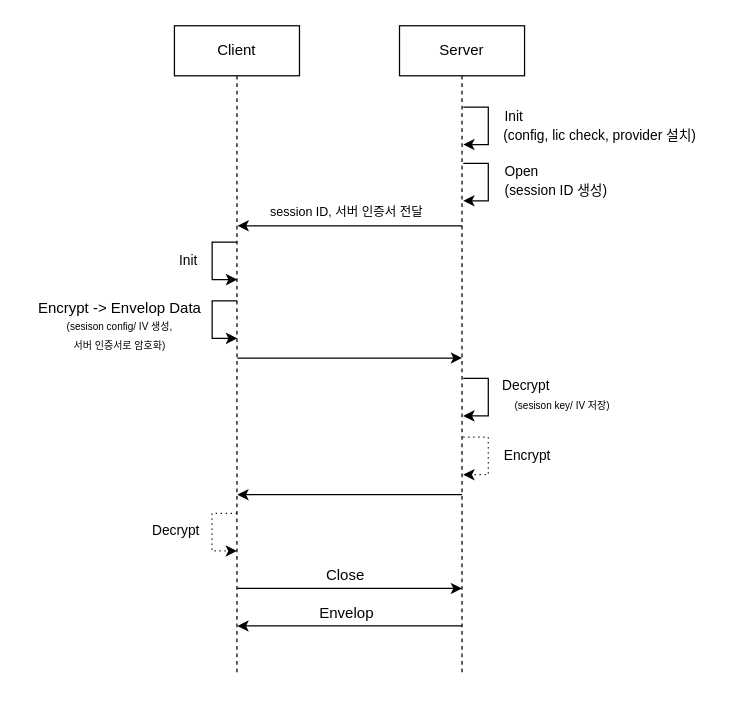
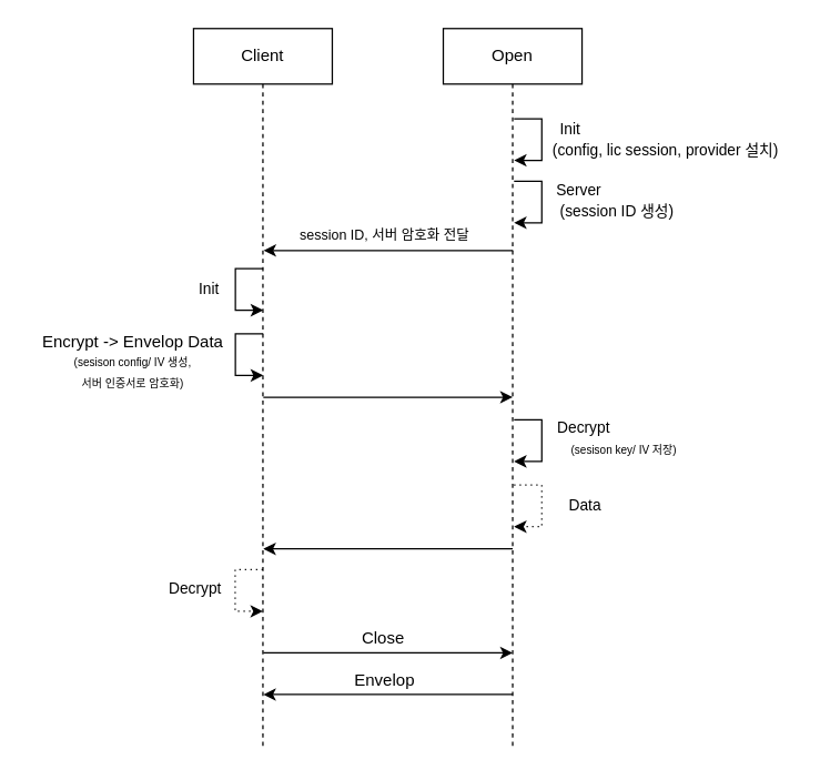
- <mxCell id="3" value="Server" style="shape=umlLifeline;perimeter=lifelinePerimeter;whiteSpace=wrap;html=1;container=0;dropTarget=0;collapsible=0;recursiveResize=0;outlineConnect=0;portConstraint=eastwest;newEdgeStyle={&quot;edgeStyle&quot;:&quot;elbowEdgeStyle&quot;,&quot;elbow&quot;:&quot;vertical&quot;,&quot;curved&quot;:0,&quot;rounded&quot;:0};" parent="1" vertex="1"><mxGeometry x="319" y="20" width="100" height="520" as="geometry" /></mxCell>
+ <mxCell id="3" value="Open" style="shape=umlLifeline;perimeter=lifelinePerimeter;whiteSpace=wrap;html=1;container=0;dropTarget=0;collapsible=0;recursiveResize=0;outlineConnect=0;portConstraint=eastwest;newEdgeStyle={&quot;edgeStyle&quot;:&quot;elbowEdgeStyle&quot;,&quot;elbow&quot;:&quot;vertical&quot;,&quot;curved&quot;:0,&quot;rounded&quot;:0};" parent="1" vertex="1"><mxGeometry x="319" y="20" width="100" height="520" as="geometry" /></mxCell>
- <mxCell id="4" value="&lt;span style=&quot;font-size: 11px;&quot;&gt;Init&amp;nbsp; &amp;nbsp; &amp;nbsp; &amp;nbsp; &amp;nbsp; &amp;nbsp; &amp;nbsp; &amp;nbsp; &amp;nbsp; &amp;nbsp; &amp;nbsp; &amp;nbsp; &amp;nbsp; &amp;nbsp; &amp;nbsp; &amp;nbsp; &amp;nbsp; &amp;nbsp; &amp;nbsp; &amp;nbsp; &amp;nbsp; &amp;nbsp; &amp;nbsp;&lt;br&gt;(config, lic check, provider 설치)&lt;br&gt;&lt;/span&gt;" style="text;html=1;align=center;verticalAlign=middle;resizable=0;points=[];autosize=1;strokeColor=none;fillColor=none;" parent="1" vertex="1"><mxGeometry x="389" y="80" width="180" height="40" as="geometry" /></mxCell>
+ <mxCell id="4" value="&lt;span style=&quot;font-size: 11px;&quot;&gt;Init&amp;nbsp; &amp;nbsp; &amp;nbsp; &amp;nbsp; &amp;nbsp; &amp;nbsp; &amp;nbsp; &amp;nbsp; &amp;nbsp; &amp;nbsp; &amp;nbsp; &amp;nbsp; &amp;nbsp; &amp;nbsp; &amp;nbsp; &amp;nbsp; &amp;nbsp; &amp;nbsp; &amp;nbsp; &amp;nbsp; &amp;nbsp; &amp;nbsp; &amp;nbsp;&lt;br&gt;(config, lic session, provider 설치)&lt;br&gt;&lt;/span&gt;" style="text;html=1;align=center;verticalAlign=middle;resizable=0;points=[];autosize=1;strokeColor=none;fillColor=none;" parent="1" vertex="1"><mxGeometry x="389" y="80" width="180" height="40" as="geometry" /></mxCell>
- <mxCell id="13" value="&lt;span style=&quot;font-size: 11px;&quot;&gt;Open&amp;nbsp; &amp;nbsp; &amp;nbsp; &amp;nbsp; &amp;nbsp; &amp;nbsp; &amp;nbsp; &amp;nbsp; &amp;nbsp;&amp;nbsp;&lt;br&gt;(session ID 생성)&lt;br&gt;&lt;/span&gt;" style="text;html=1;align=center;verticalAlign=middle;resizable=0;points=[];autosize=1;strokeColor=none;fillColor=none;" vertex="1" parent="1"><mxGeometry x="389" y="124" width="110" height="40" as="geometry" /></mxCell>
+ <mxCell id="13" value="&lt;span style=&quot;font-size: 11px;&quot;&gt;Server&amp;nbsp; &amp;nbsp; &amp;nbsp; &amp;nbsp; &amp;nbsp; &amp;nbsp; &amp;nbsp; &amp;nbsp; &amp;nbsp;&amp;nbsp;&lt;br&gt;(session ID 생성)&lt;br&gt;&lt;/span&gt;" style="text;html=1;align=center;verticalAlign=middle;resizable=0;points=[];autosize=1;strokeColor=none;fillColor=none;" vertex="1" parent="1"><mxGeometry x="389" y="124" width="110" height="40" as="geometry" /></mxCell>
- <mxCell id="7" value="&lt;font style=&quot;font-size: 10px;&quot;&gt;session ID, 서버 인증서 전달&lt;/font&gt;" style="text;html=1;strokeColor=none;fillColor=none;align=center;verticalAlign=middle;whiteSpace=wrap;overflow=hidden;" parent="1" vertex="1"><mxGeometry x="182" y="159" width="190" height="20" as="geometry" /></mxCell>
+ <mxCell id="7" value="&lt;font style=&quot;font-size: 10px;&quot;&gt;session ID, 서버 암호화 전달&lt;/font&gt;" style="text;html=1;strokeColor=none;fillColor=none;align=center;verticalAlign=middle;whiteSpace=wrap;overflow=hidden;" parent="1" vertex="1"><mxGeometry x="182" y="159" width="190" height="20" as="geometry" /></mxCell>
- <mxCell id="23" value="&lt;span style=&quot;font-size: 11px;&quot;&gt;Encrypt&lt;br&gt;&lt;/span&gt;" style="text;html=1;align=center;verticalAlign=middle;resizable=0;points=[];autosize=1;strokeColor=none;fillColor=none;" vertex="1" parent="1"><mxGeometry x="391" y="349" width="60" height="30" as="geometry" /></mxCell>
+ <mxCell id="23" value="&lt;span style=&quot;font-size: 11px;&quot;&gt;Data&lt;br&gt;&lt;/span&gt;" style="text;html=1;align=center;verticalAlign=middle;resizable=0;points=[];autosize=1;strokeColor=none;fillColor=none;" vertex="1" parent="1"><mxGeometry x="391" y="349" width="60" height="30" as="geometry" /></mxCell>
